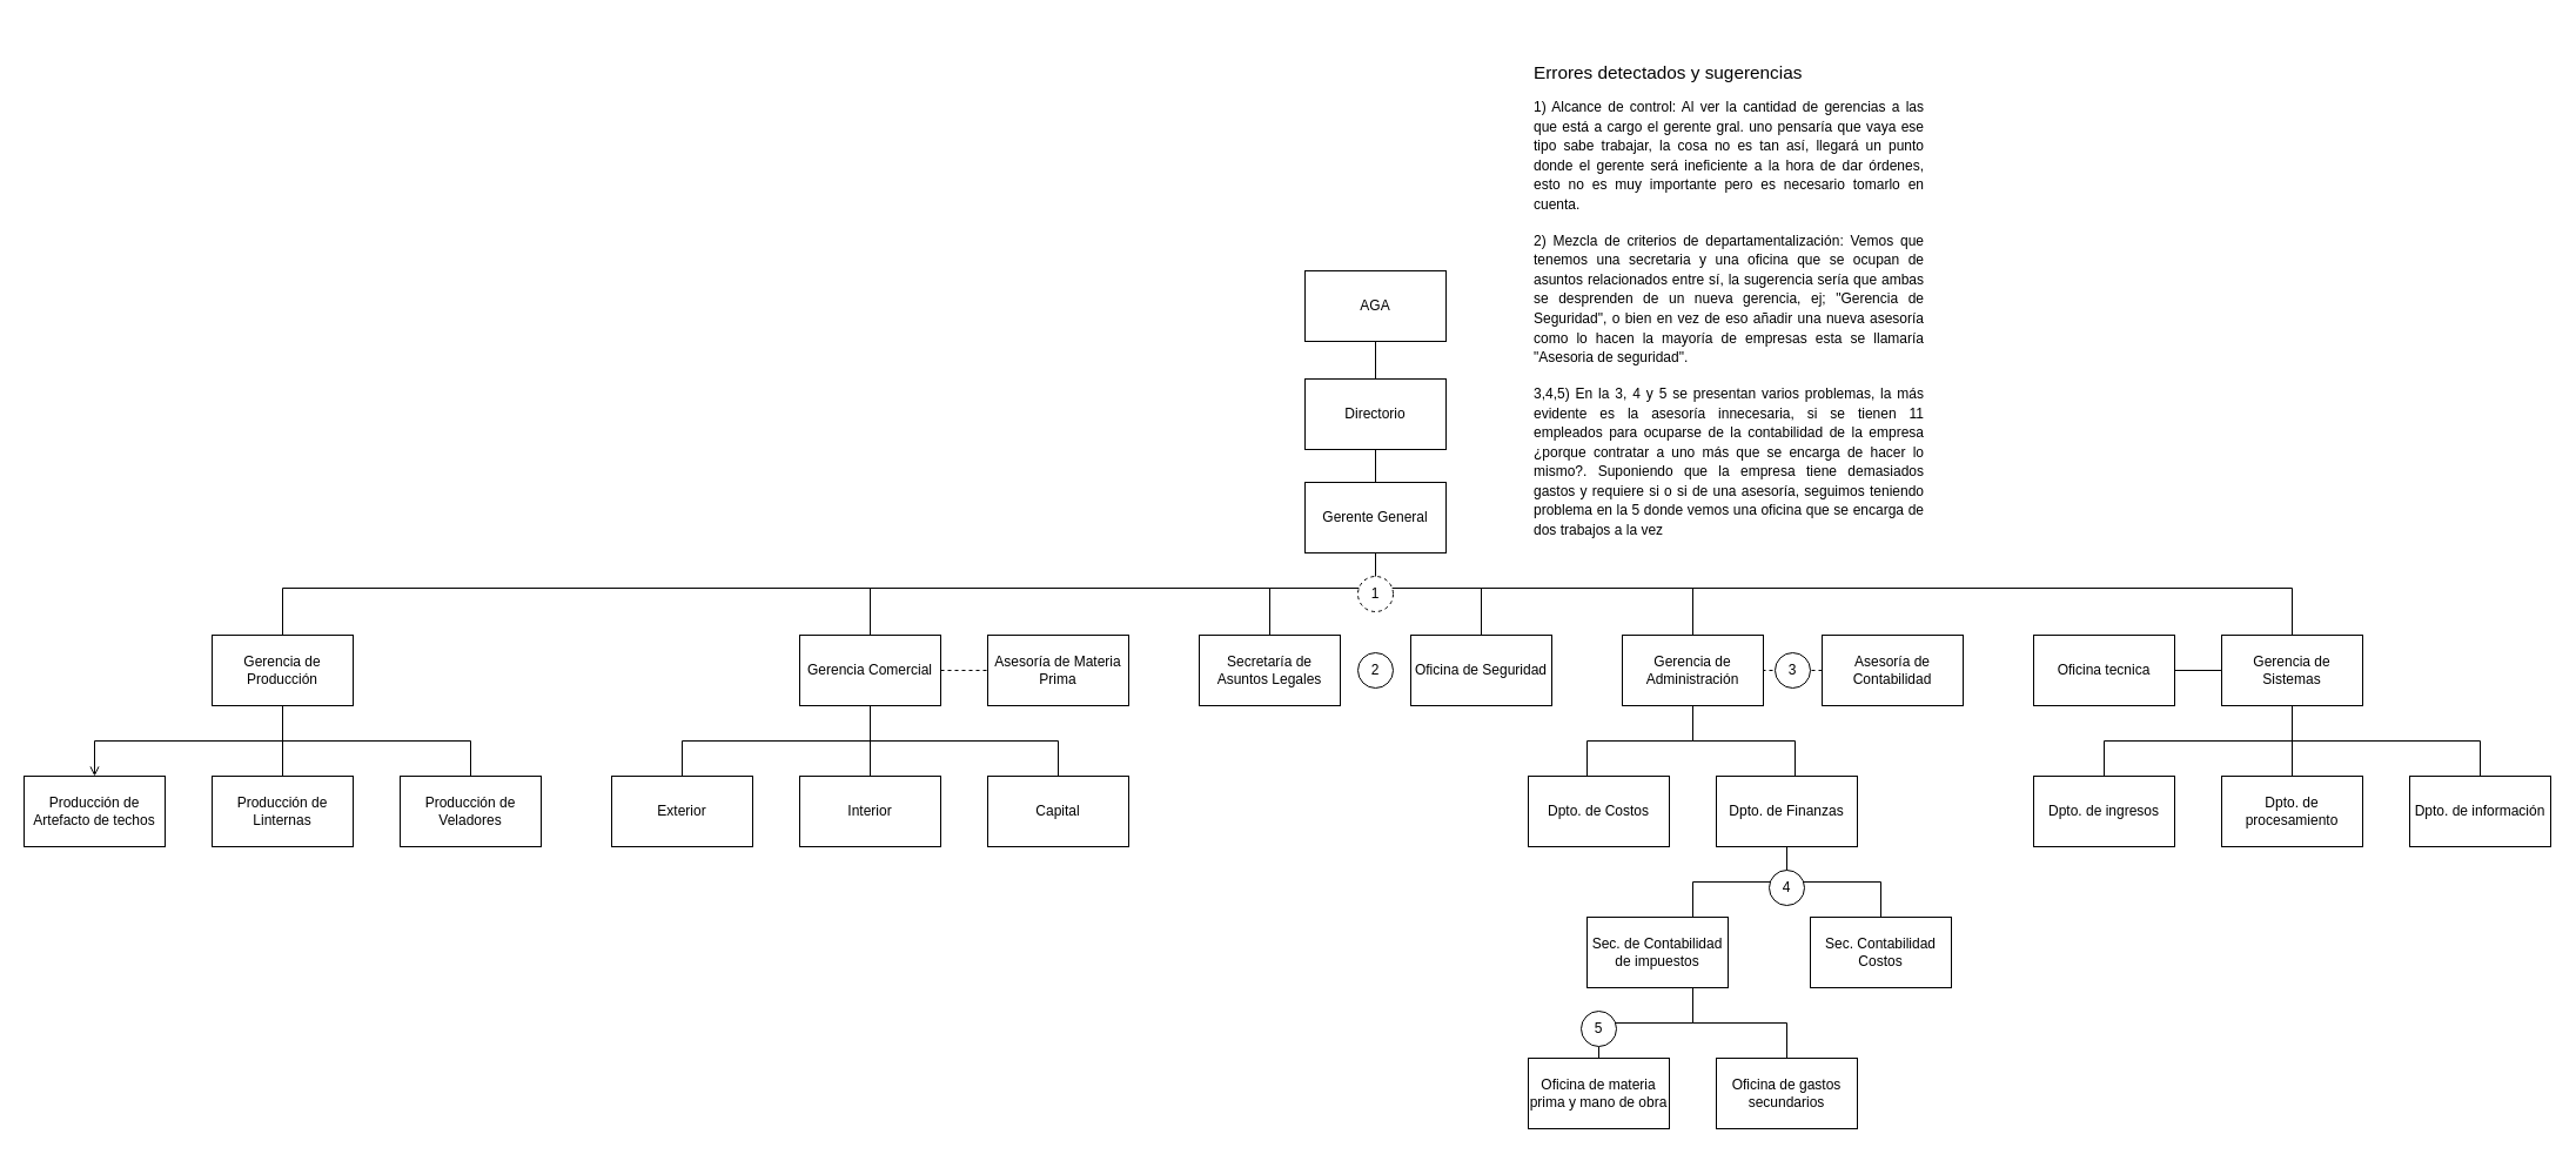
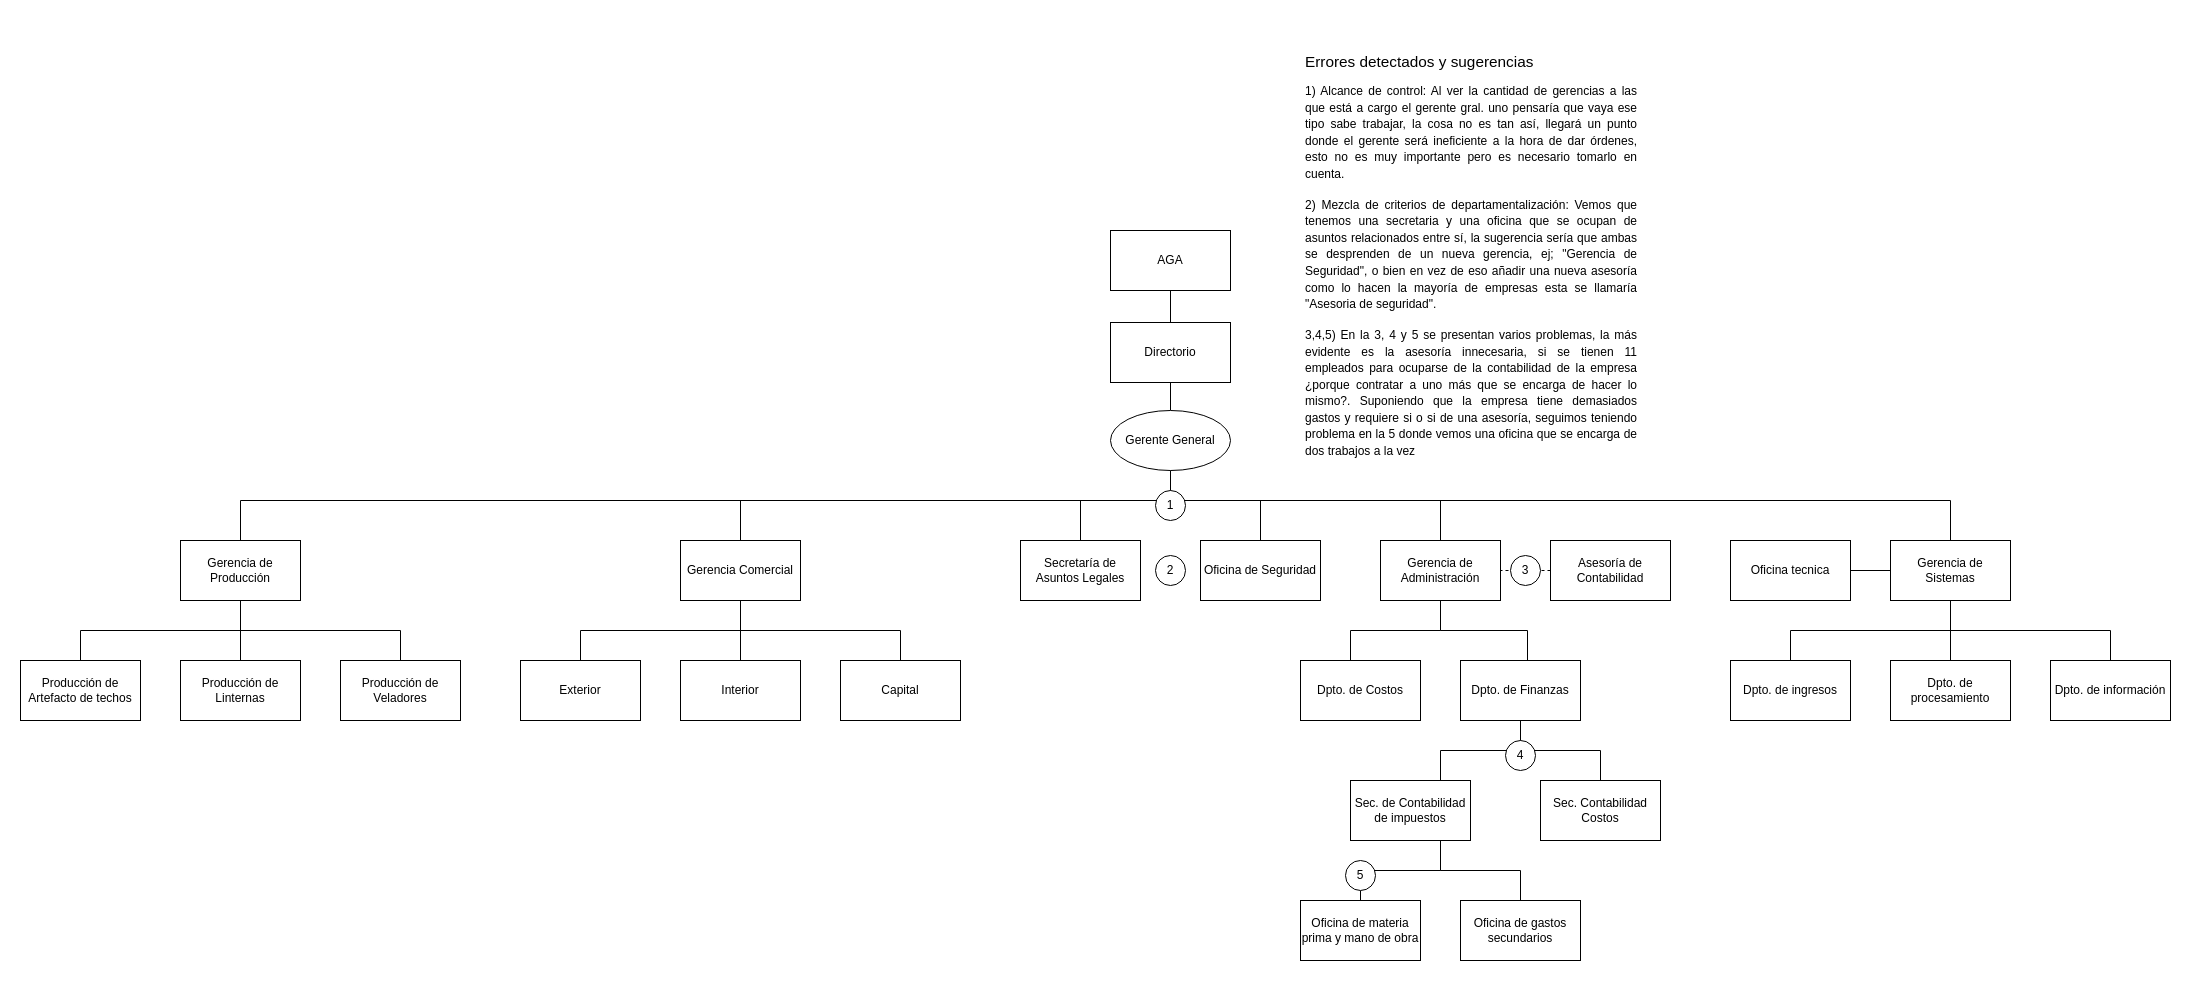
- <mxCell id="12" value="Gerente General" style="whiteSpace=wrap;html=1;rounded=0;" parent="1" vertex="1"><mxGeometry x="1110" y="410" width="120" height="60" as="geometry" /></mxCell>
+ <mxCell id="12" value="Gerente General" style="ellipse;whiteSpace=wrap;html=1;" parent="1" vertex="1"><mxGeometry x="1110" y="410" width="120" height="60" as="geometry" /></mxCell>
- <mxCell id="57" value="1" style="ellipse;whiteSpace=wrap;html=1;aspect=fixed;dashed=1;" parent="1" vertex="1"><mxGeometry x="1155" y="490" width="30" height="30" as="geometry" /></mxCell>
+ <mxCell id="57" value="1" style="ellipse;whiteSpace=wrap;html=1;aspect=fixed;" parent="1" vertex="1"><mxGeometry x="1155" y="490" width="30" height="30" as="geometry" /></mxCell>
- <mxCell id="20" value="" style="edgeStyle=orthogonalEdgeStyle;rounded=0;orthogonalLoop=1;jettySize=auto;html=1;endArrow=none;endFill=0;dashed=1;" parent="1" source="24" target="30" edge="1"><mxGeometry relative="1" as="geometry" /></mxCell>
- <mxCell id="30" value="Asesoría de Materia Prima" style="whiteSpace=wrap;html=1;rounded=0;" parent="1" vertex="1"><mxGeometry x="840" y="540" width="120" height="60" as="geometry" /></mxCell>
- <mxCell id="14" style="edgeStyle=orthogonalEdgeStyle;rounded=0;orthogonalLoop=1;jettySize=auto;html=1;entryX=0.5;entryY=0;entryDx=0;entryDy=0;endArrow=open;endFill=0;" parent="1" source="16" target="50" edge="1"><mxGeometry relative="1" as="geometry"><Array as="points"><mxPoint x="240" y="630" /><mxPoint x="80" y="630" /></Array></mxGeometry></mxCell>
+ <mxCell id="14" style="edgeStyle=orthogonalEdgeStyle;rounded=0;orthogonalLoop=1;jettySize=auto;html=1;entryX=0.5;entryY=0;entryDx=0;entryDy=0;endArrow=none;endFill=0;" parent="1" source="16" target="50" edge="1"><mxGeometry relative="1" as="geometry"><Array as="points"><mxPoint x="240" y="630" /><mxPoint x="80" y="630" /></Array></mxGeometry></mxCell>
